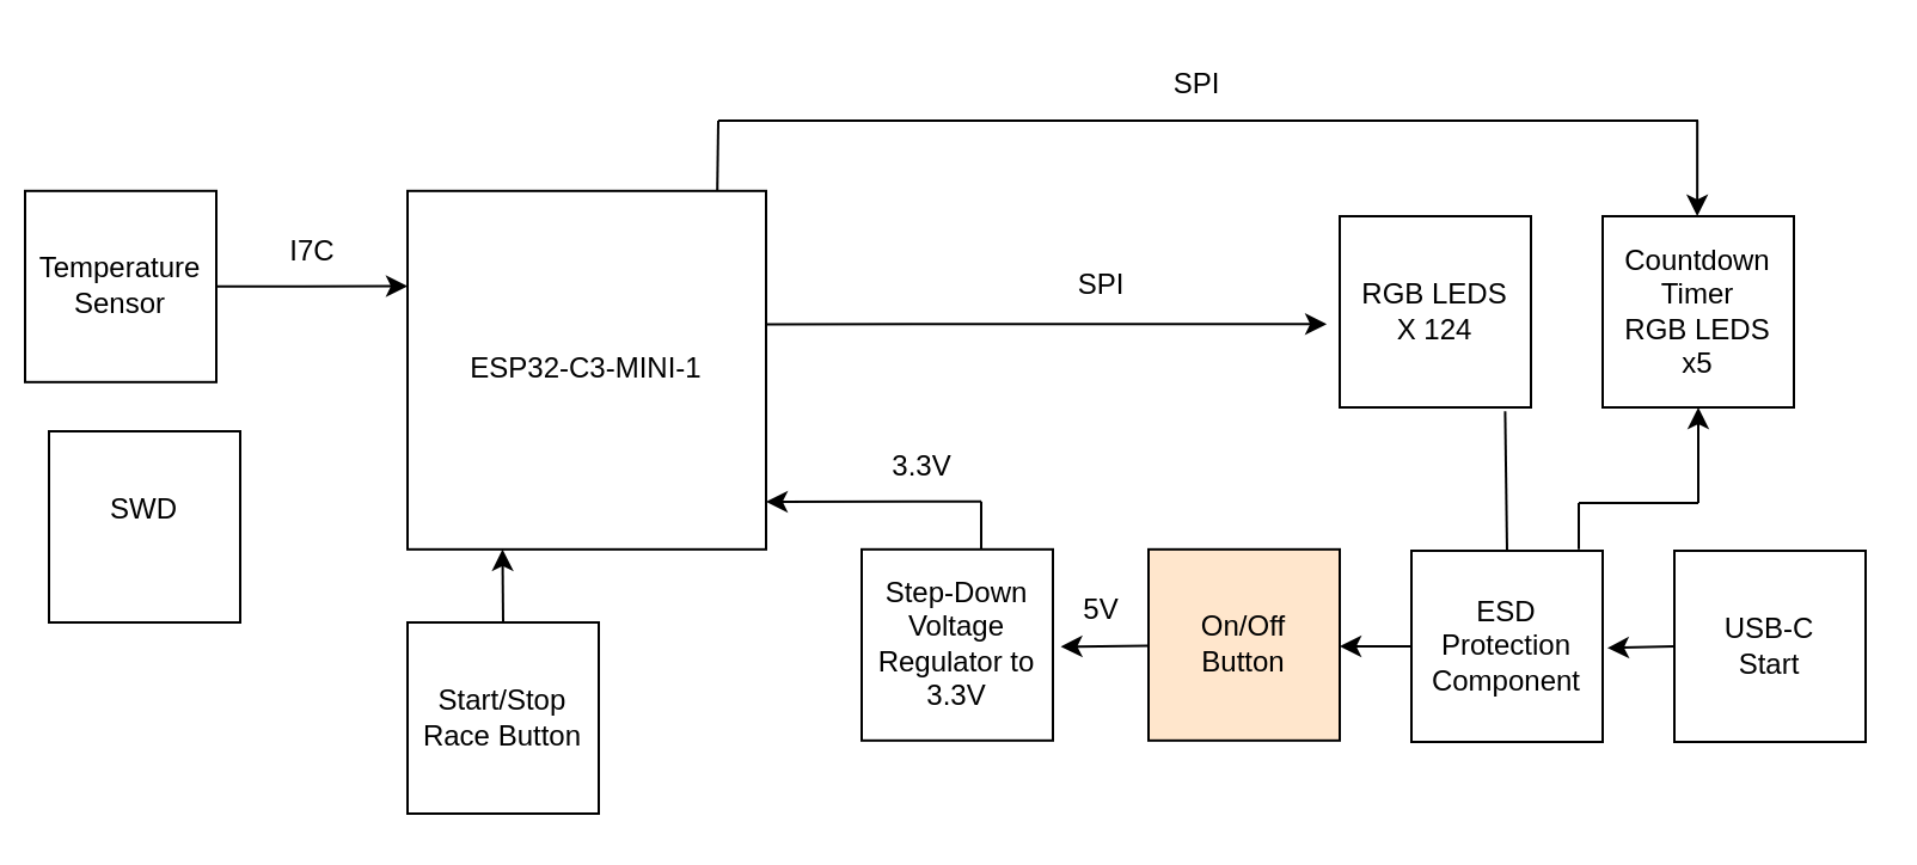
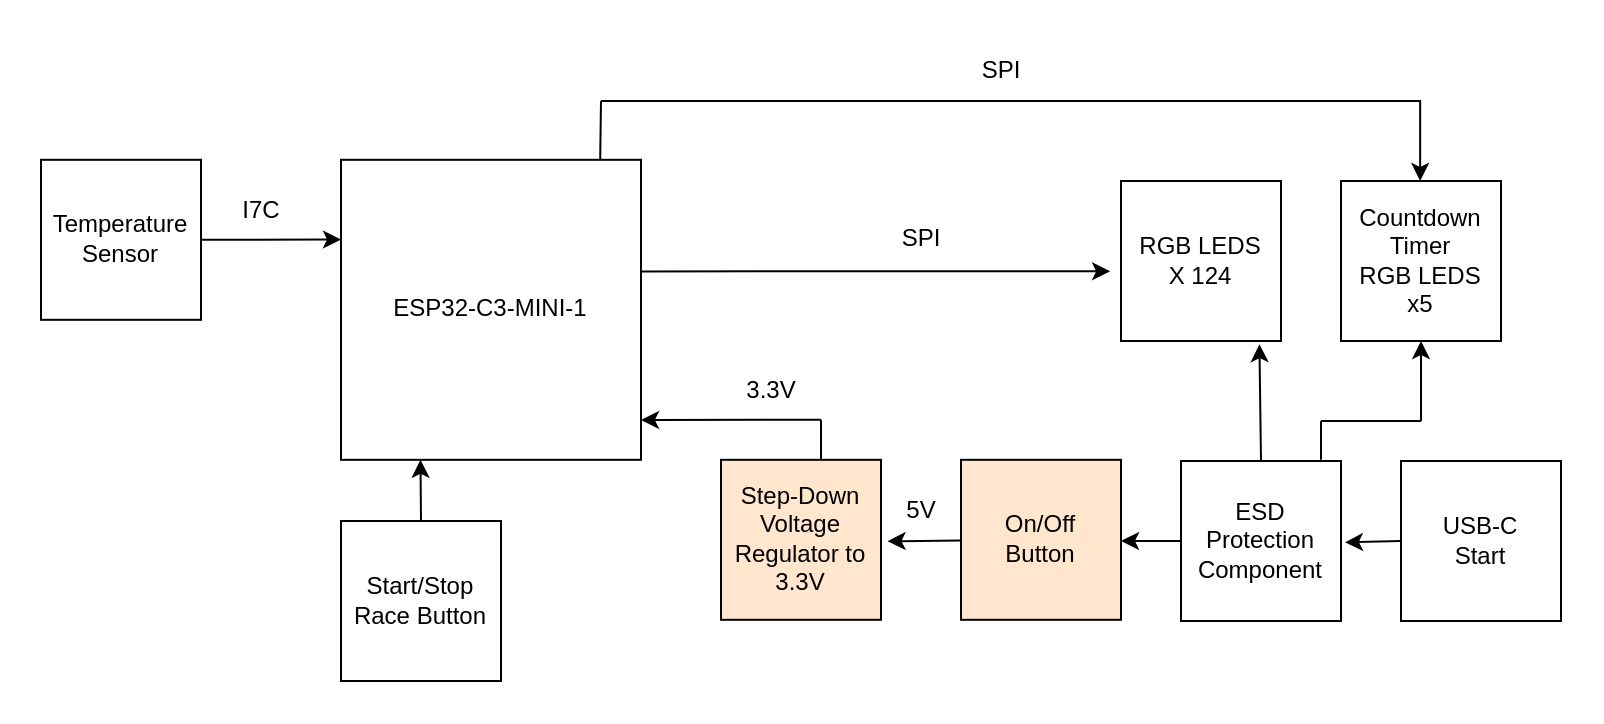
- <mxCell id="17" value="Temperature&lt;div&gt;Sensor&lt;/div&gt;" style="whiteSpace=wrap;html=1;aspect=fixed;" parent="1" vertex="1"><mxGeometry x="10" y="79.41" width="80" height="80" as="geometry" /></mxCell>
+ <mxCell id="17" value="Temperature&lt;div&gt;Sensor&lt;/div&gt;" style="whiteSpace=wrap;html=1;aspect=fixed;" parent="1" vertex="1"><mxGeometry x="20" y="79.41" width="80" height="80" as="geometry" /></mxCell>
- <mxCell id="7" value="" style="endArrow=none;html=1;rounded=0;exitX=0.5;exitY=0;exitDx=0;exitDy=0;entryX=0.865;entryY=1.02;entryDx=0;entryDy=0;entryPerimeter=0;" parent="1" source="5" target="6" edge="1"><mxGeometry width="50" height="50" relative="1" as="geometry"><mxPoint x="599.5" y="220" as="sourcePoint" /><mxPoint x="599.5" y="170" as="targetPoint" /></mxGeometry></mxCell>
+ <mxCell id="7" value="" style="endArrow=classic;html=1;rounded=0;exitX=0.5;exitY=0;exitDx=0;exitDy=0;entryX=0.865;entryY=1.02;entryDx=0;entryDy=0;entryPerimeter=0;" parent="1" source="5" target="6" edge="1"><mxGeometry width="50" height="50" relative="1" as="geometry"><mxPoint x="599.5" y="220" as="sourcePoint" /><mxPoint x="599.5" y="170" as="targetPoint" /></mxGeometry></mxCell>
- <mxCell id="16" value="SWD&lt;div&gt;&lt;br&gt;&lt;/div&gt;" style="whiteSpace=wrap;html=1;aspect=fixed;" parent="1" vertex="1"><mxGeometry x="20" y="180" width="80" height="80" as="geometry" /></mxCell>
- <mxCell id="8" value="Step-Down Voltage Regulator to 3.3V" style="whiteSpace=wrap;html=1;aspect=fixed;" parent="1" vertex="1"><mxGeometry x="360" y="229.41" width="80" height="80" as="geometry" /></mxCell>
+ <mxCell id="8" value="Step-Down Voltage Regulator to 3.3V" style="whiteSpace=wrap;html=1;aspect=fixed;fillColor=#ffe6cc;" parent="1" vertex="1"><mxGeometry x="360" y="229.41" width="80" height="80" as="geometry" /></mxCell>
